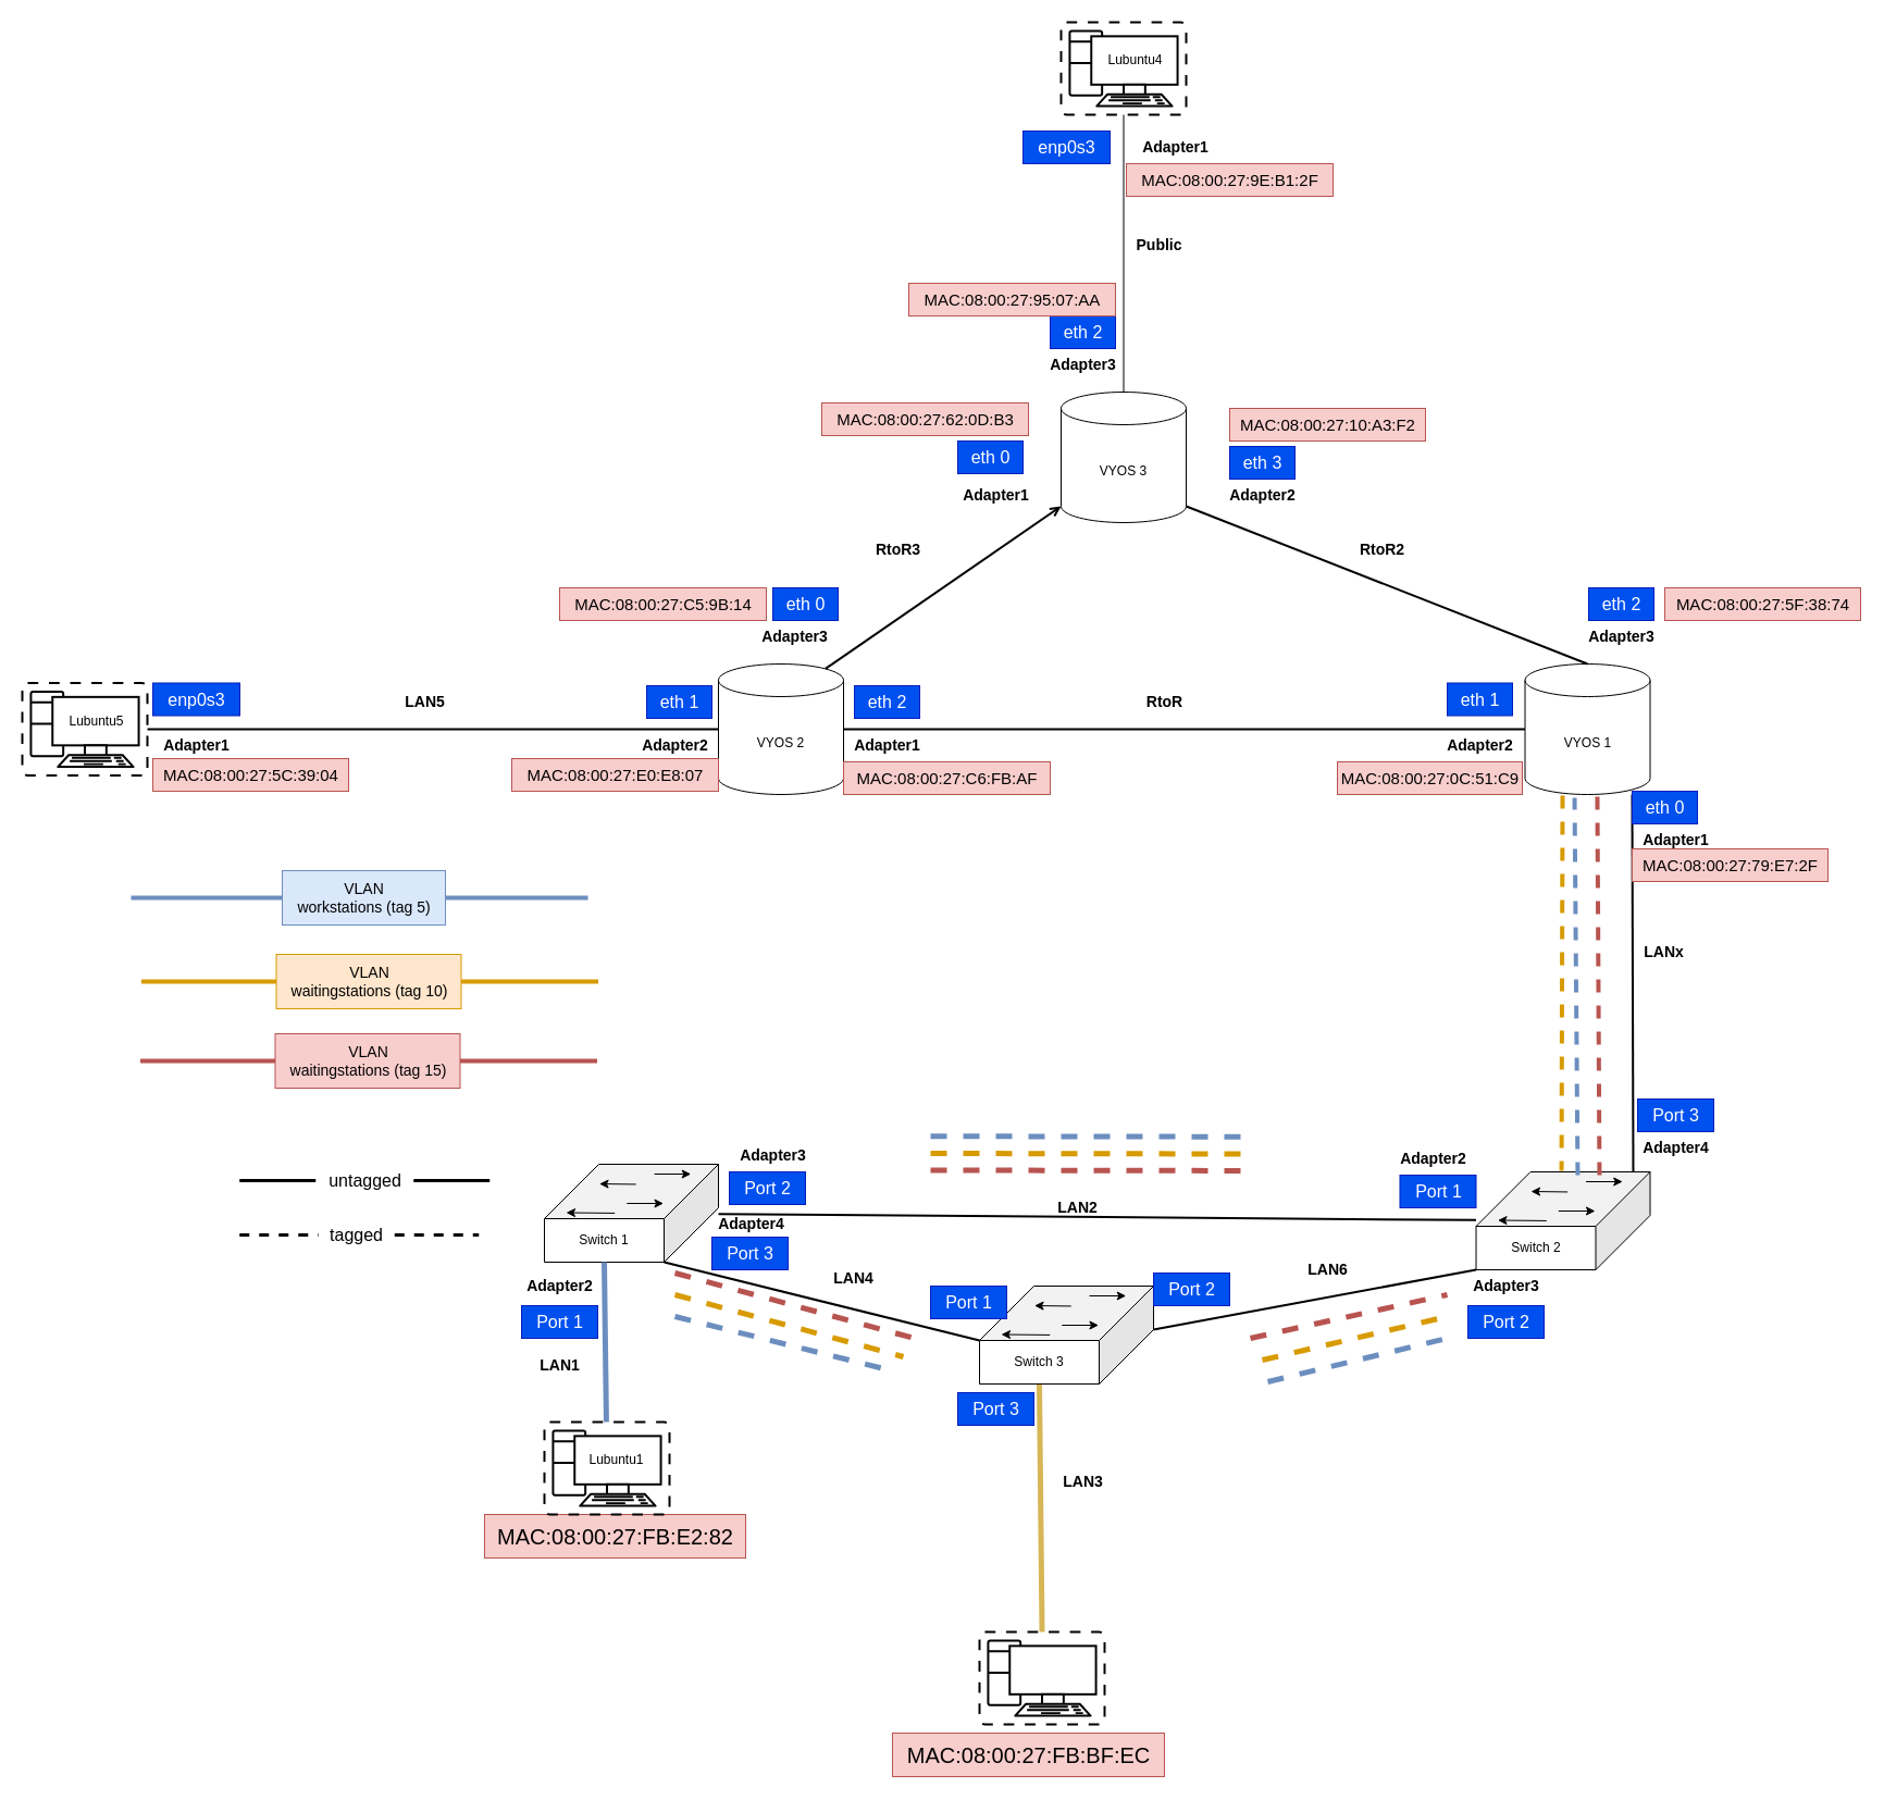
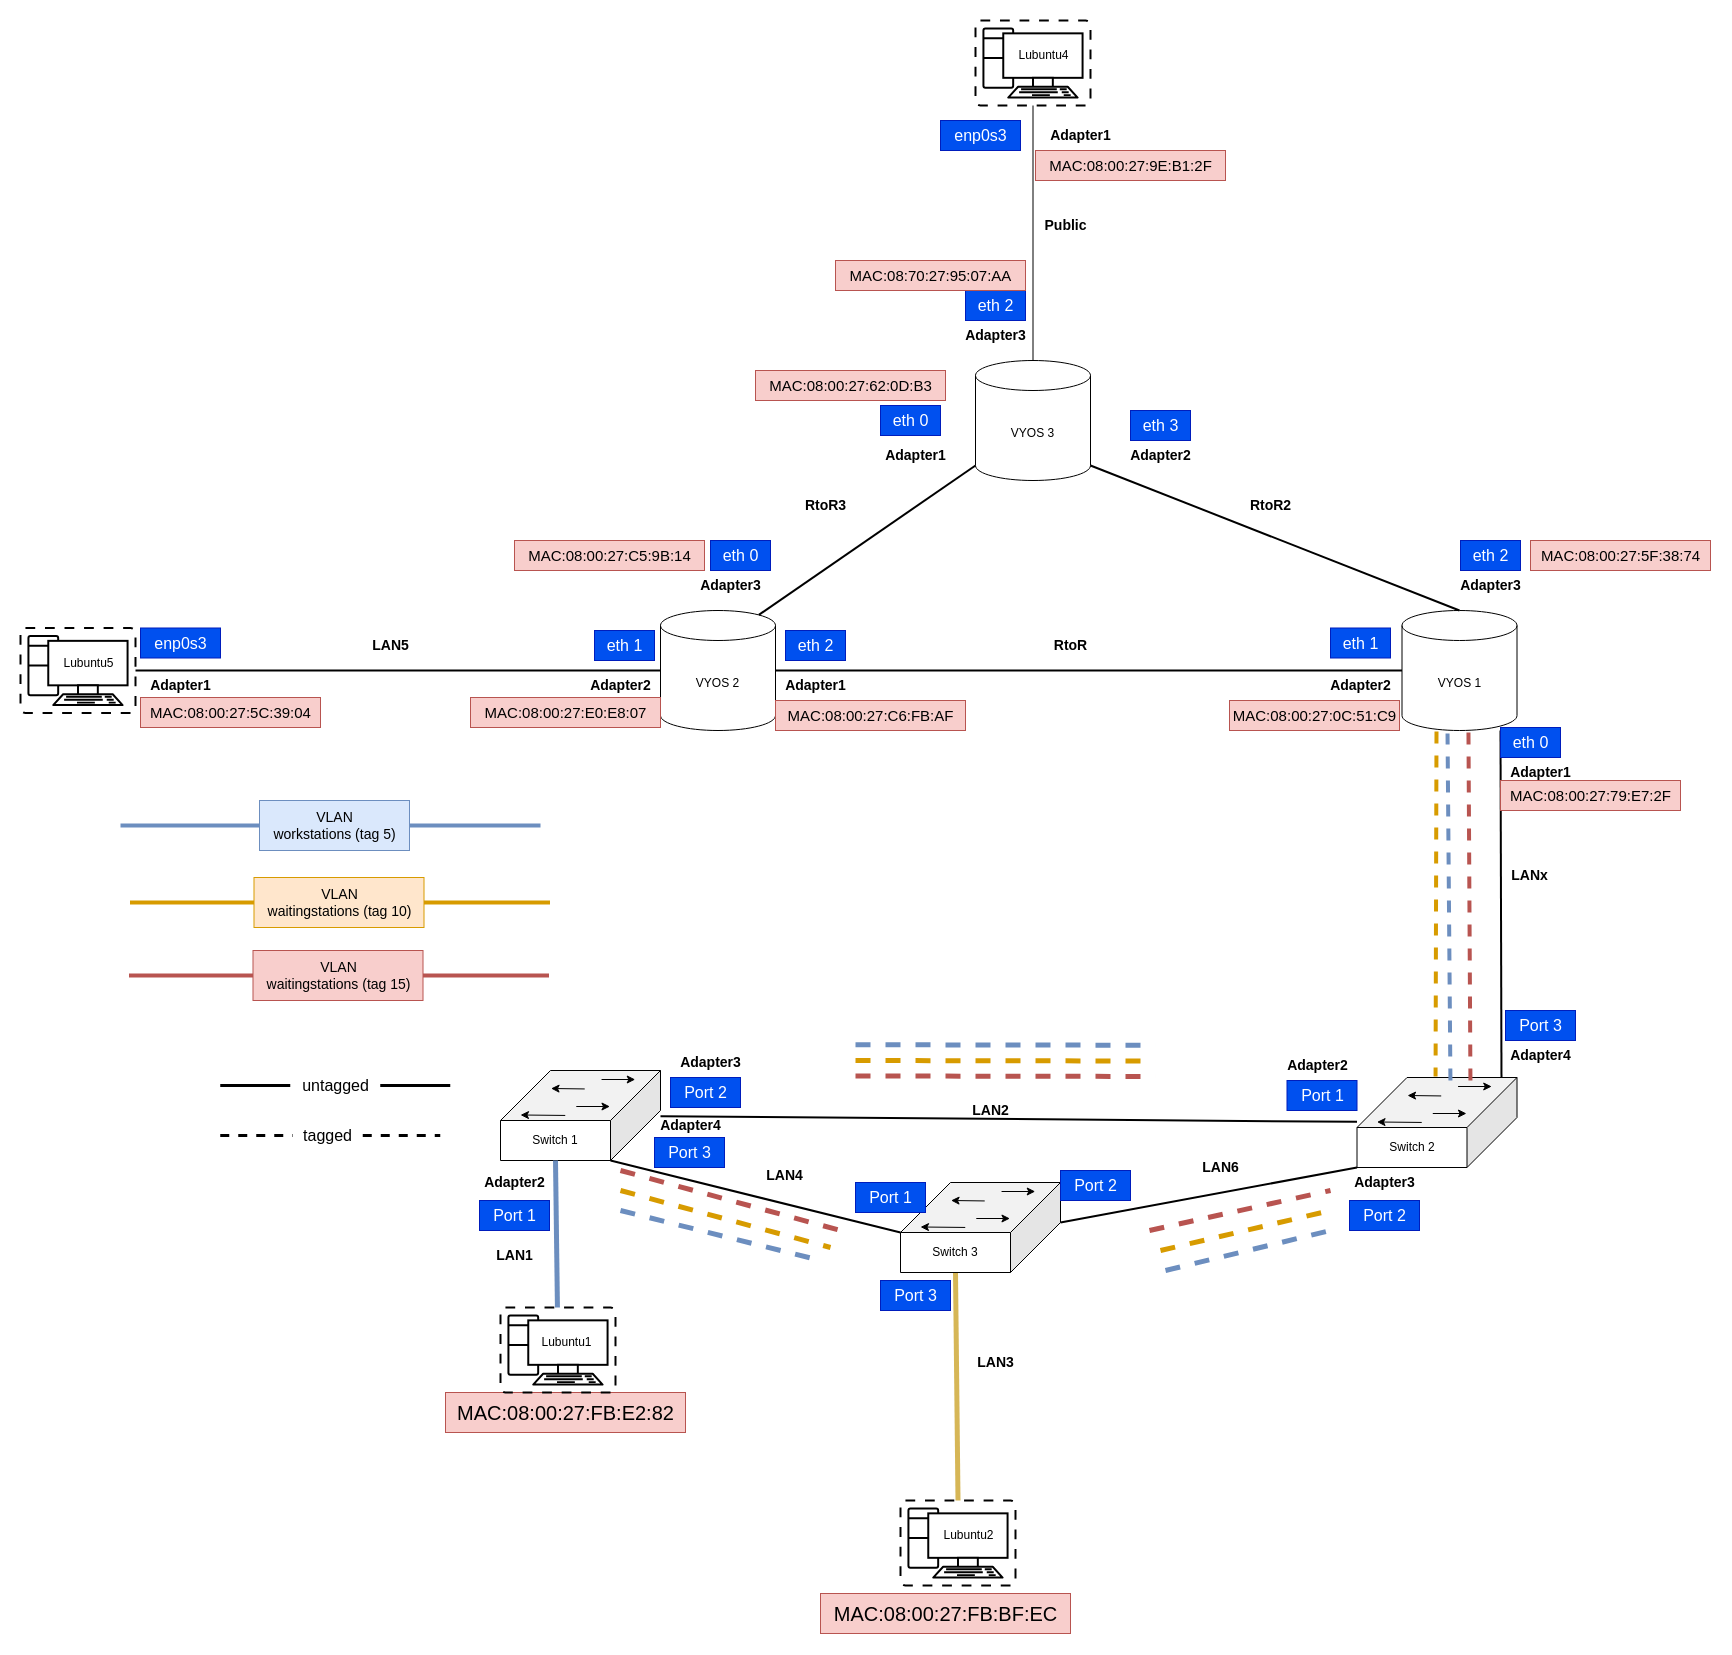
- <mxCell id="131" value="MAC:08:00:27:95:07:AA" style="text;html=1;align=center;verticalAlign=middle;resizable=1;points=[];autosize=1;strokeColor=#b85450;fillColor=#f8cecc;fontSize=15;movable=1;rotatable=1;deletable=1;editable=1;connectable=1;" parent="1" vertex="1"><mxGeometry x="835" y="260" width="190" height="30" as="geometry" /></mxCell>
+ <mxCell id="131" value="MAC:08:70:27:95:07:AA" style="text;html=1;align=center;verticalAlign=middle;resizable=1;points=[];autosize=1;strokeColor=#b85450;fillColor=#f8cecc;fontSize=15;movable=1;rotatable=1;deletable=1;editable=1;connectable=1;" parent="1" vertex="1"><mxGeometry x="835" y="260" width="190" height="30" as="geometry" /></mxCell>
- <mxCell id="122" value="MAC:08:00:27:10:A3:F2" style="text;html=1;align=center;verticalAlign=middle;resizable=1;points=[];autosize=1;strokeColor=#b85450;fillColor=#f8cecc;fontSize=15;movable=1;rotatable=1;deletable=1;editable=1;connectable=1;" parent="1" vertex="1"><mxGeometry x="1130" y="375" width="180" height="30" as="geometry" /></mxCell>
- <mxCell id="112" value="" style="endArrow=open;html=1;rounded=0;strokeWidth=2;exitX=0.855;exitY=0;exitDx=0;exitDy=4.35;exitPerimeter=0;entryX=0;entryY=1;entryDx=0;entryDy=-15;entryPerimeter=0;" parent="1" source="56" target="106" edge="1"><mxGeometry width="50" height="50" relative="1" as="geometry"><mxPoint x="1040" y="575" as="sourcePoint" /><mxPoint x="661" y="430" as="targetPoint" /></mxGeometry></mxCell>
+ <mxCell id="112" value="" style="endArrow=none;html=1;rounded=0;strokeWidth=2;exitX=0.855;exitY=0;exitDx=0;exitDy=4.35;exitPerimeter=0;entryX=0;entryY=1;entryDx=0;entryDy=-15;entryPerimeter=0;" parent="1" source="56" target="106" edge="1"><mxGeometry width="50" height="50" relative="1" as="geometry"><mxPoint x="1040" y="575" as="sourcePoint" /><mxPoint x="661" y="430" as="targetPoint" /></mxGeometry></mxCell>
+ <mxCell id="80" value="Lubuntu2" style="text;html=1;align=center;verticalAlign=middle;resizable=0;points=[];autosize=1;strokeColor=none;fillColor=none;" parent="78" vertex="1"><mxGeometry x="112.5" y="20" width="70" height="30" as="geometry" /></mxCell>
